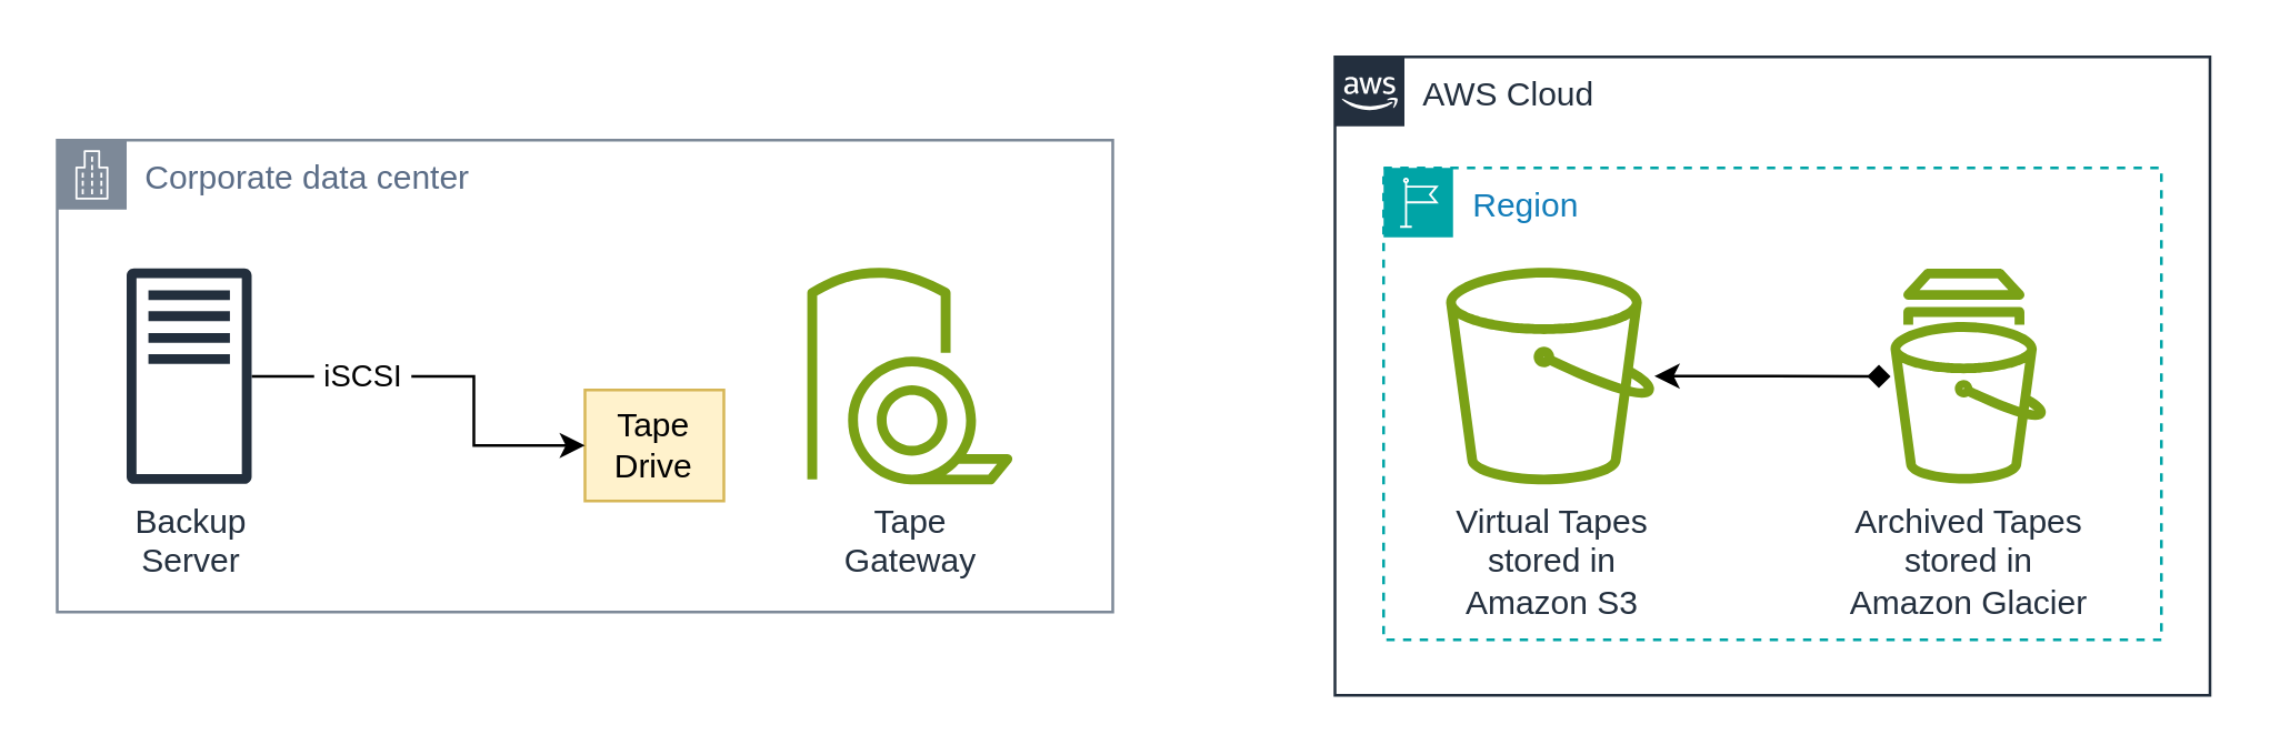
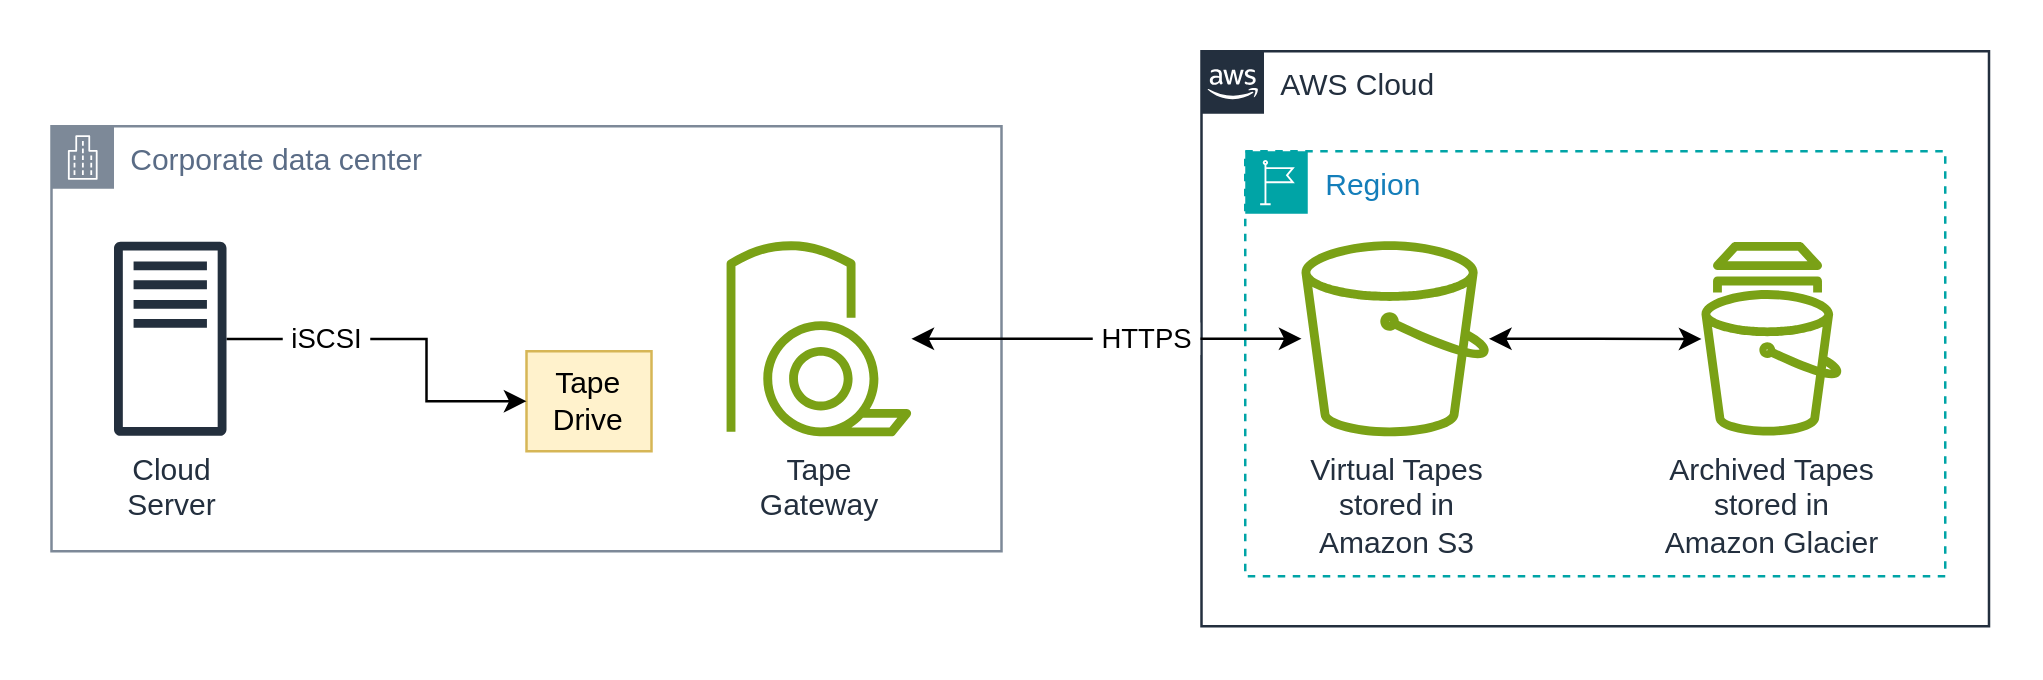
+ <mxCell id="12" value="&amp;nbsp;HTTPS&amp;nbsp;" style="edgeStyle=orthogonalEdgeStyle;rounded=0;orthogonalLoop=1;jettySize=auto;html=1;startArrow=classic;startFill=1;" edge="1" parent="1" source="4" target="7"><mxGeometry x="0.2" relative="1" as="geometry"><mxPoint x="295" y="135.1" as="sourcePoint" /><mxPoint as="offset" /></mxGeometry></mxCell>
- <mxCell id="9" style="edgeStyle=orthogonalEdgeStyle;rounded=0;orthogonalLoop=1;jettySize=auto;html=1;startArrow=classic;startFill=1;endArrow=diamond;" edge="1" parent="6" source="7" target="8"><mxGeometry relative="1" as="geometry" /></mxCell>
+ <mxCell id="9" style="edgeStyle=orthogonalEdgeStyle;rounded=0;orthogonalLoop=1;jettySize=auto;html=1;startArrow=classic;startFill=1;" edge="1" parent="6" source="7" target="8"><mxGeometry relative="1" as="geometry" /></mxCell>
- <mxCell id="11" value="Backup&lt;div&gt;Server&lt;/div&gt;" style="sketch=0;outlineConnect=0;fontColor=#232F3E;gradientColor=none;fillColor=#232F3D;strokeColor=none;dashed=0;verticalLabelPosition=bottom;verticalAlign=top;align=center;html=1;fontSize=12;fontStyle=0;aspect=fixed;pointerEvents=1;shape=mxgraph.aws4.traditional_server;" vertex="1" parent="1"><mxGeometry x="45" y="96" width="45" height="78" as="geometry" /></mxCell>
+ <mxCell id="11" value="Cloud&lt;div&gt;Server&lt;/div&gt;" style="sketch=0;outlineConnect=0;fontColor=#232F3E;gradientColor=none;fillColor=#232F3D;strokeColor=none;dashed=0;verticalLabelPosition=bottom;verticalAlign=top;align=center;html=1;fontSize=12;fontStyle=0;aspect=fixed;pointerEvents=1;shape=mxgraph.aws4.traditional_server;" vertex="1" parent="1"><mxGeometry x="45" y="96" width="45" height="78" as="geometry" /></mxCell>
